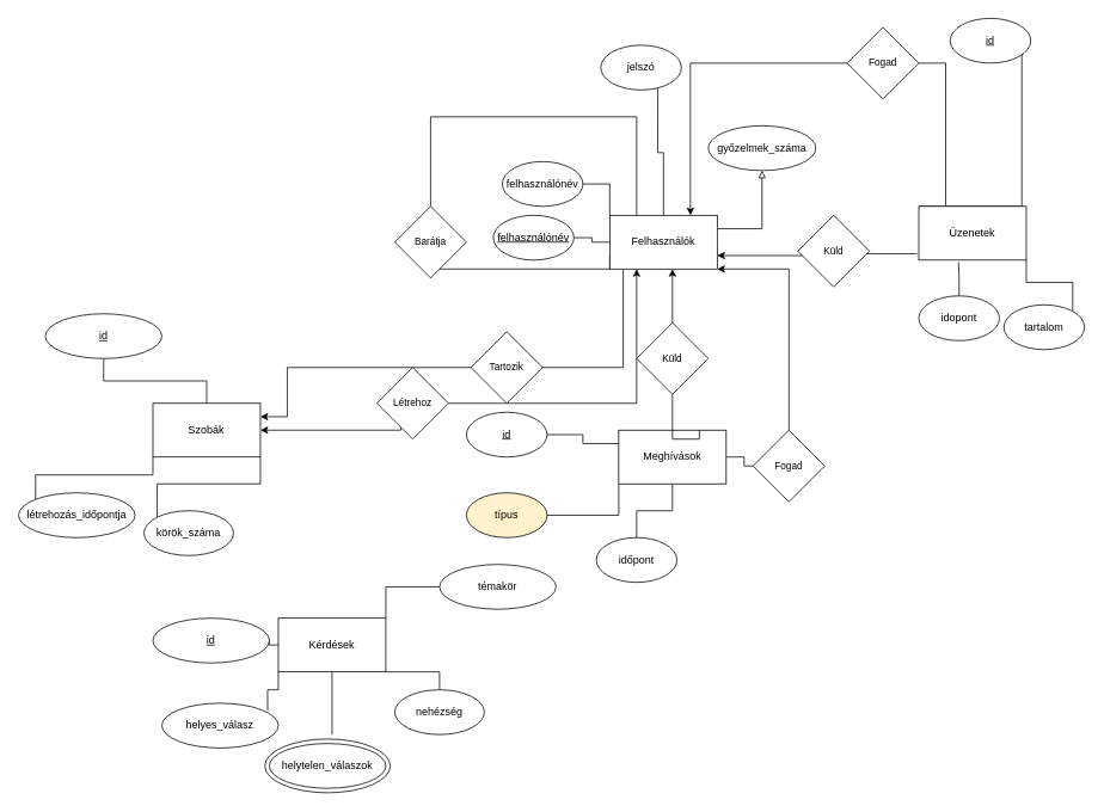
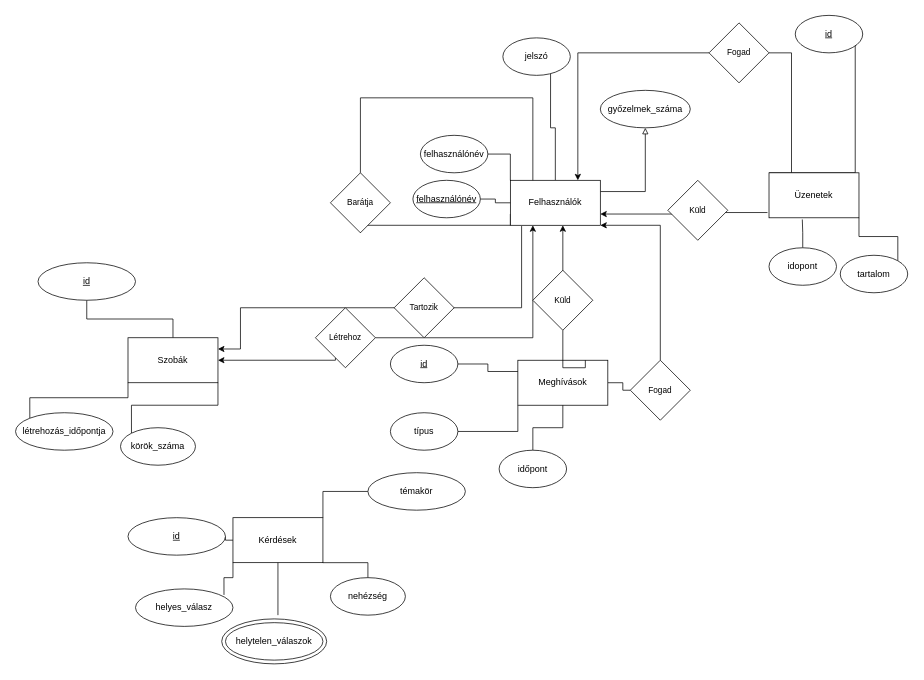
- <mxCell id="12" value="győzelmek_száma" style="ellipse;whiteSpace=wrap;html=1;" parent="1" vertex="1"><mxGeometry x="790" y="140" width="120" height="50" as="geometry" /></mxCell>
+ <mxCell id="12" value="győzelmek_száma" style="ellipse;whiteSpace=wrap;html=1;" parent="1" vertex="1"><mxGeometry x="800" y="120" width="120" height="50" as="geometry" /></mxCell>
- <mxCell id="16" value="típus" style="ellipse;whiteSpace=wrap;html=1;fillColor=#fff2cc;" parent="1" vertex="1"><mxGeometry x="520" y="550" width="90" height="50" as="geometry" /></mxCell>
+ <mxCell id="16" value="típus" style="ellipse;whiteSpace=wrap;html=1;" parent="1" vertex="1"><mxGeometry x="520" y="550" width="90" height="50" as="geometry" /></mxCell>
